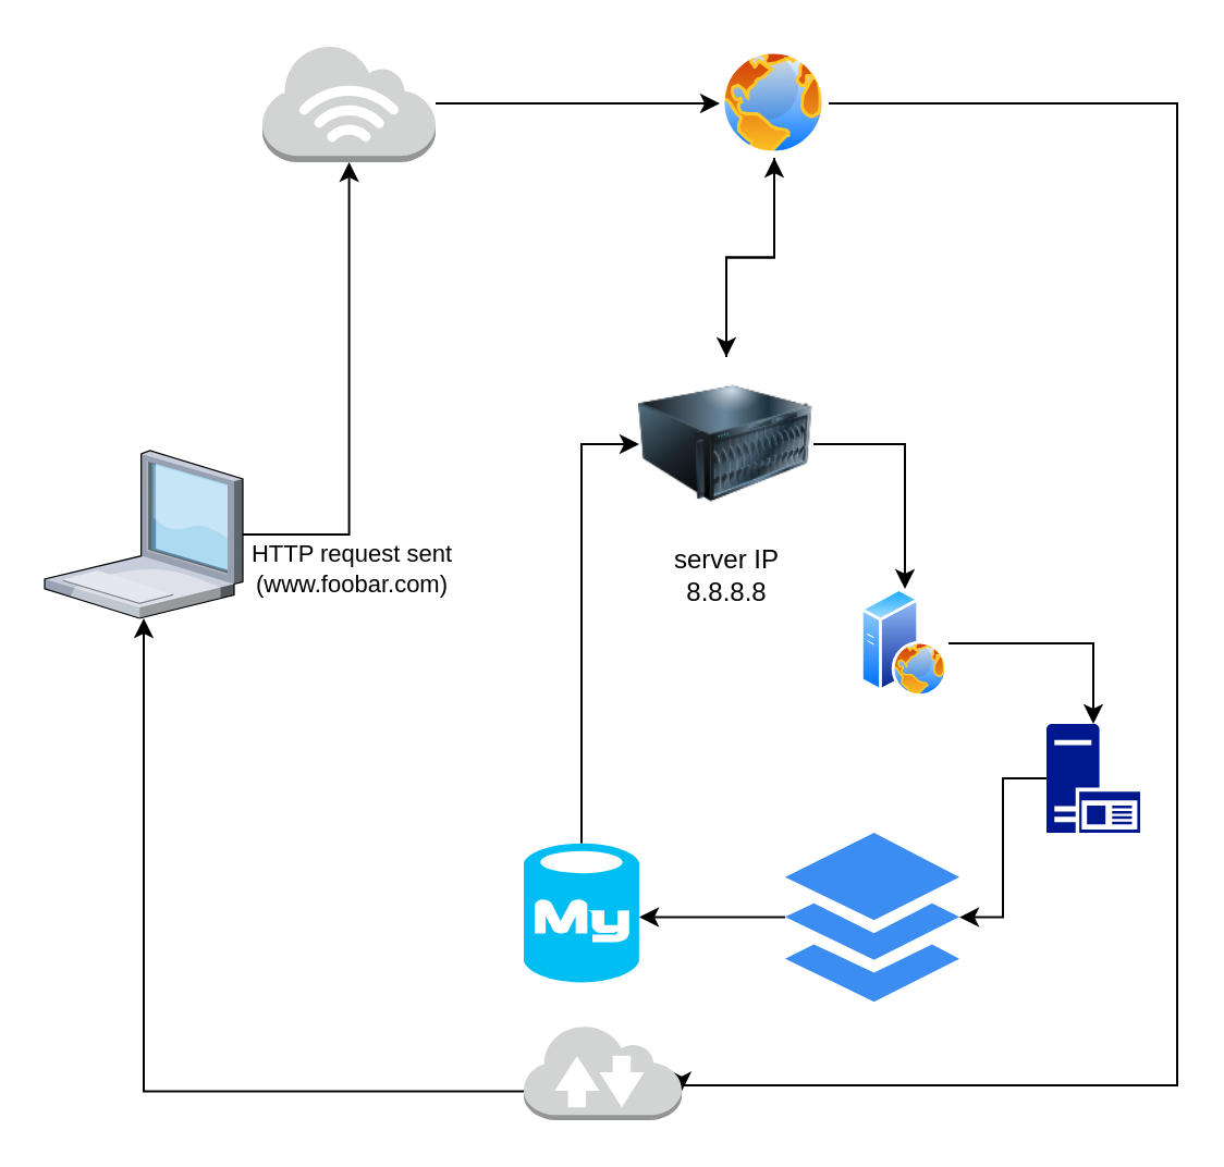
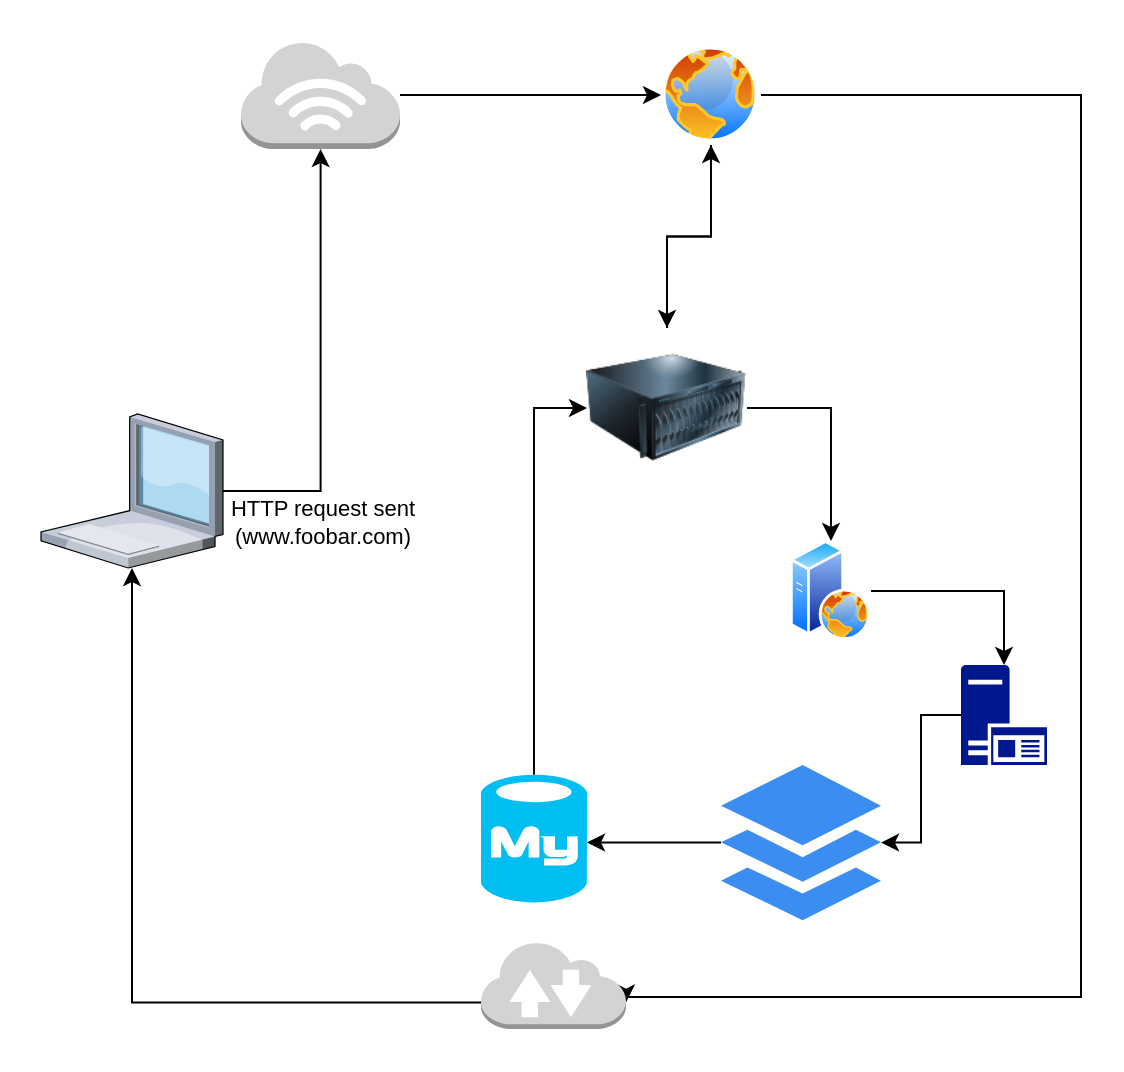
- <mxCell id="25" value="server IP&lt;br&gt;8.8.8.8" style="text;html=1;align=center;verticalAlign=middle;resizable=0;points=[];autosize=1;strokeColor=none;fillColor=none;" vertex="1" parent="1"><mxGeometry x="298" y="243.5" width="70" height="40" as="geometry" /></mxCell>
